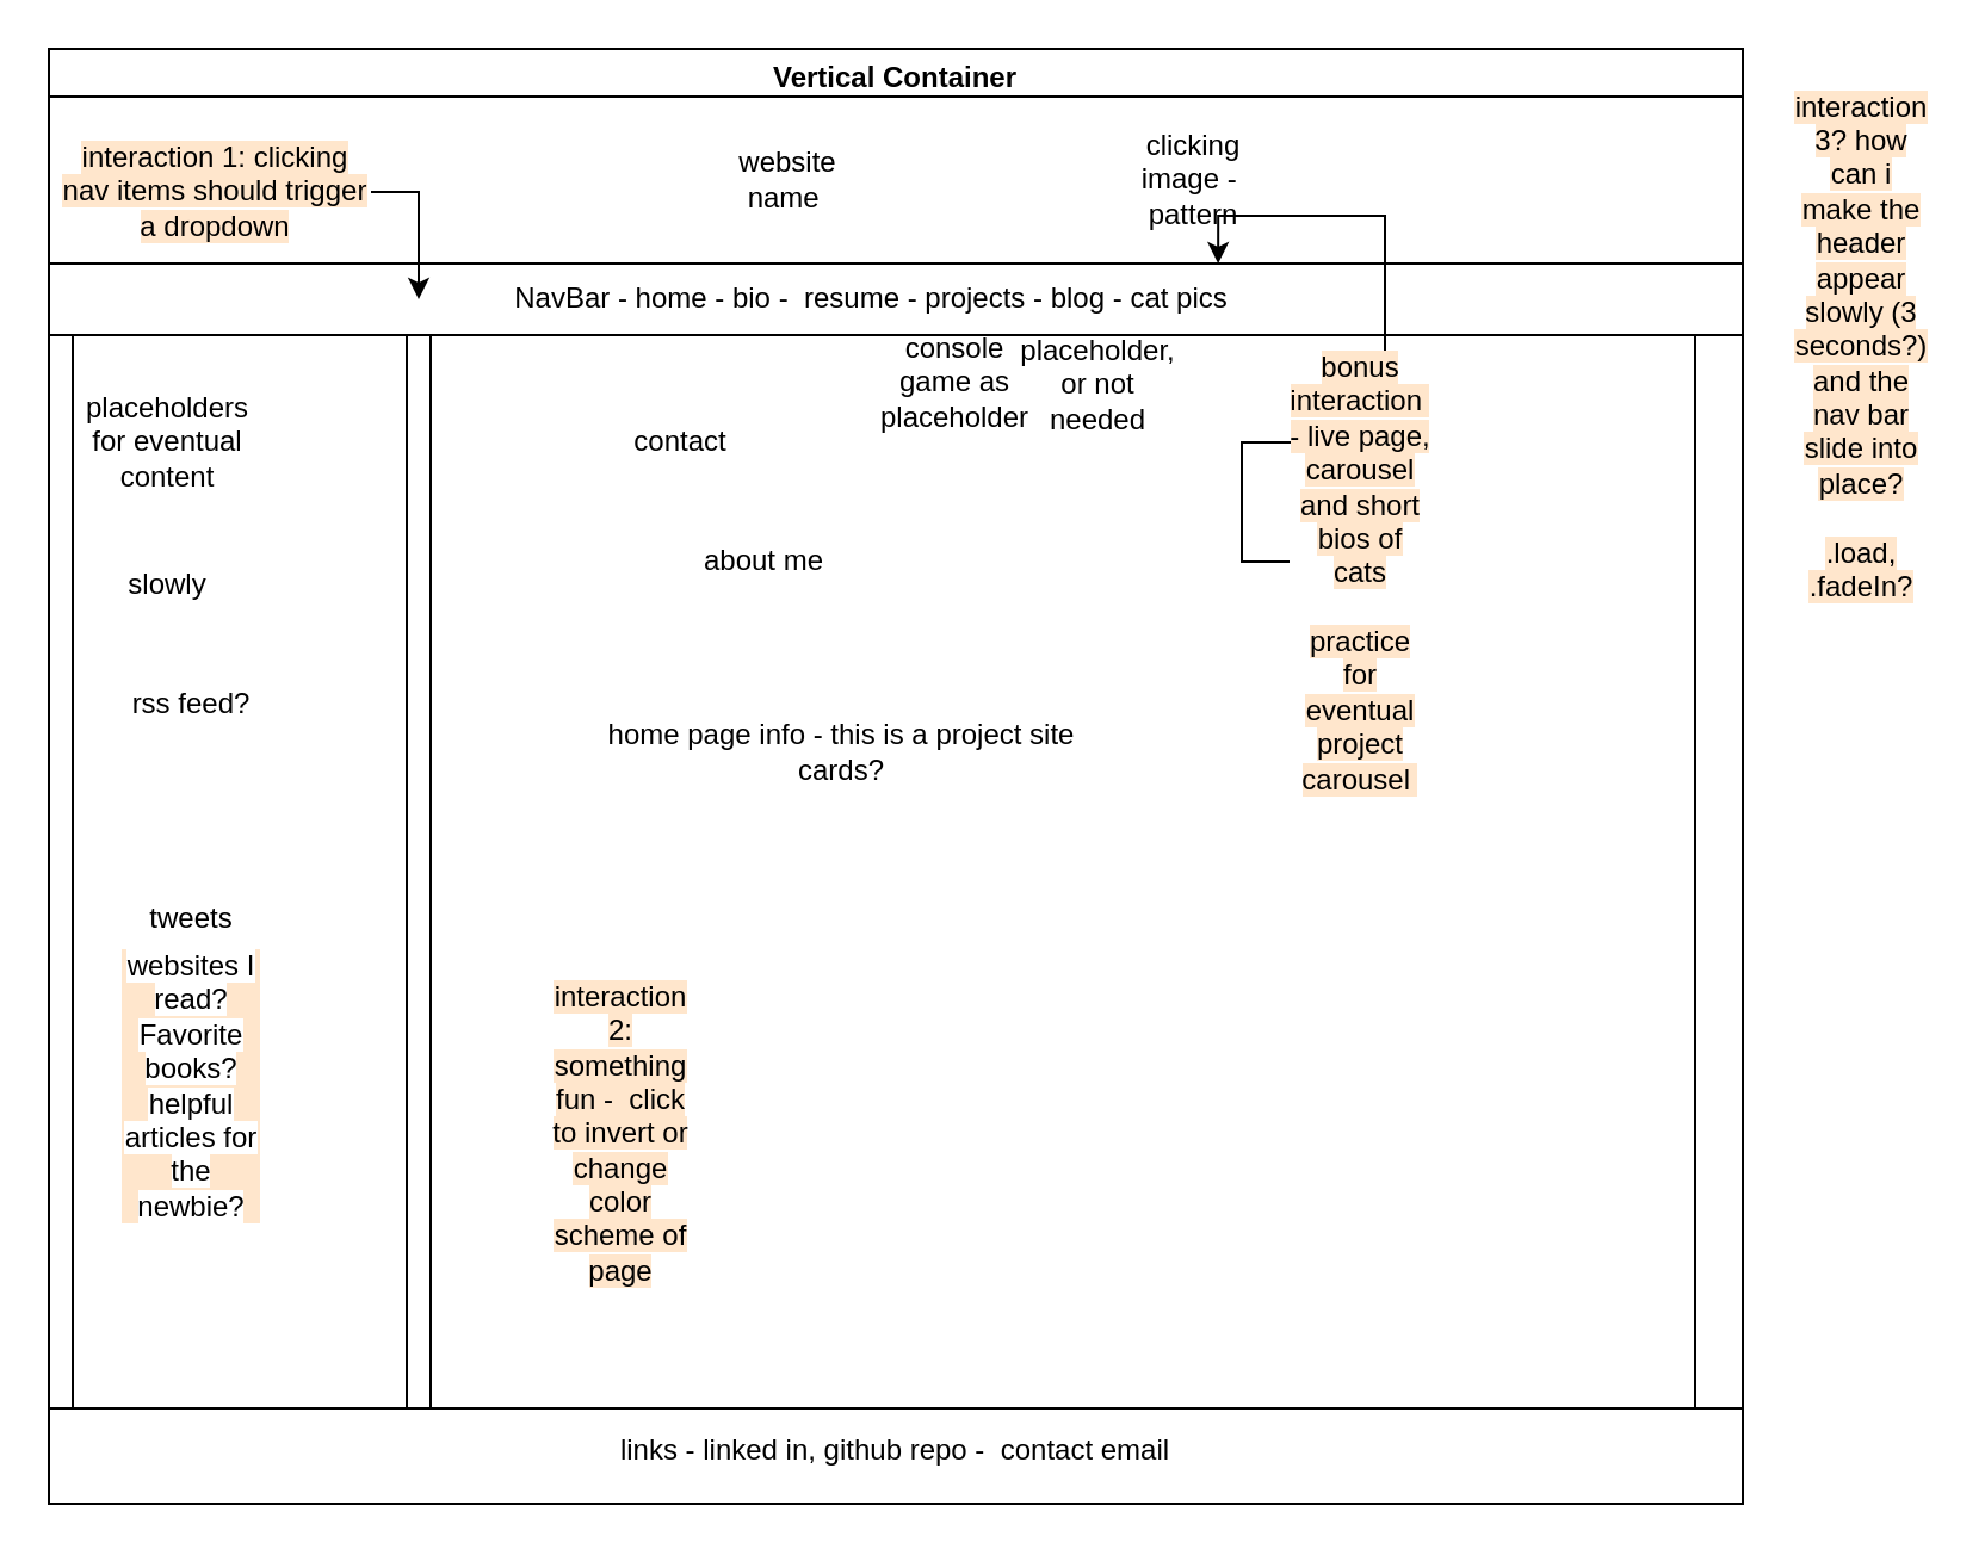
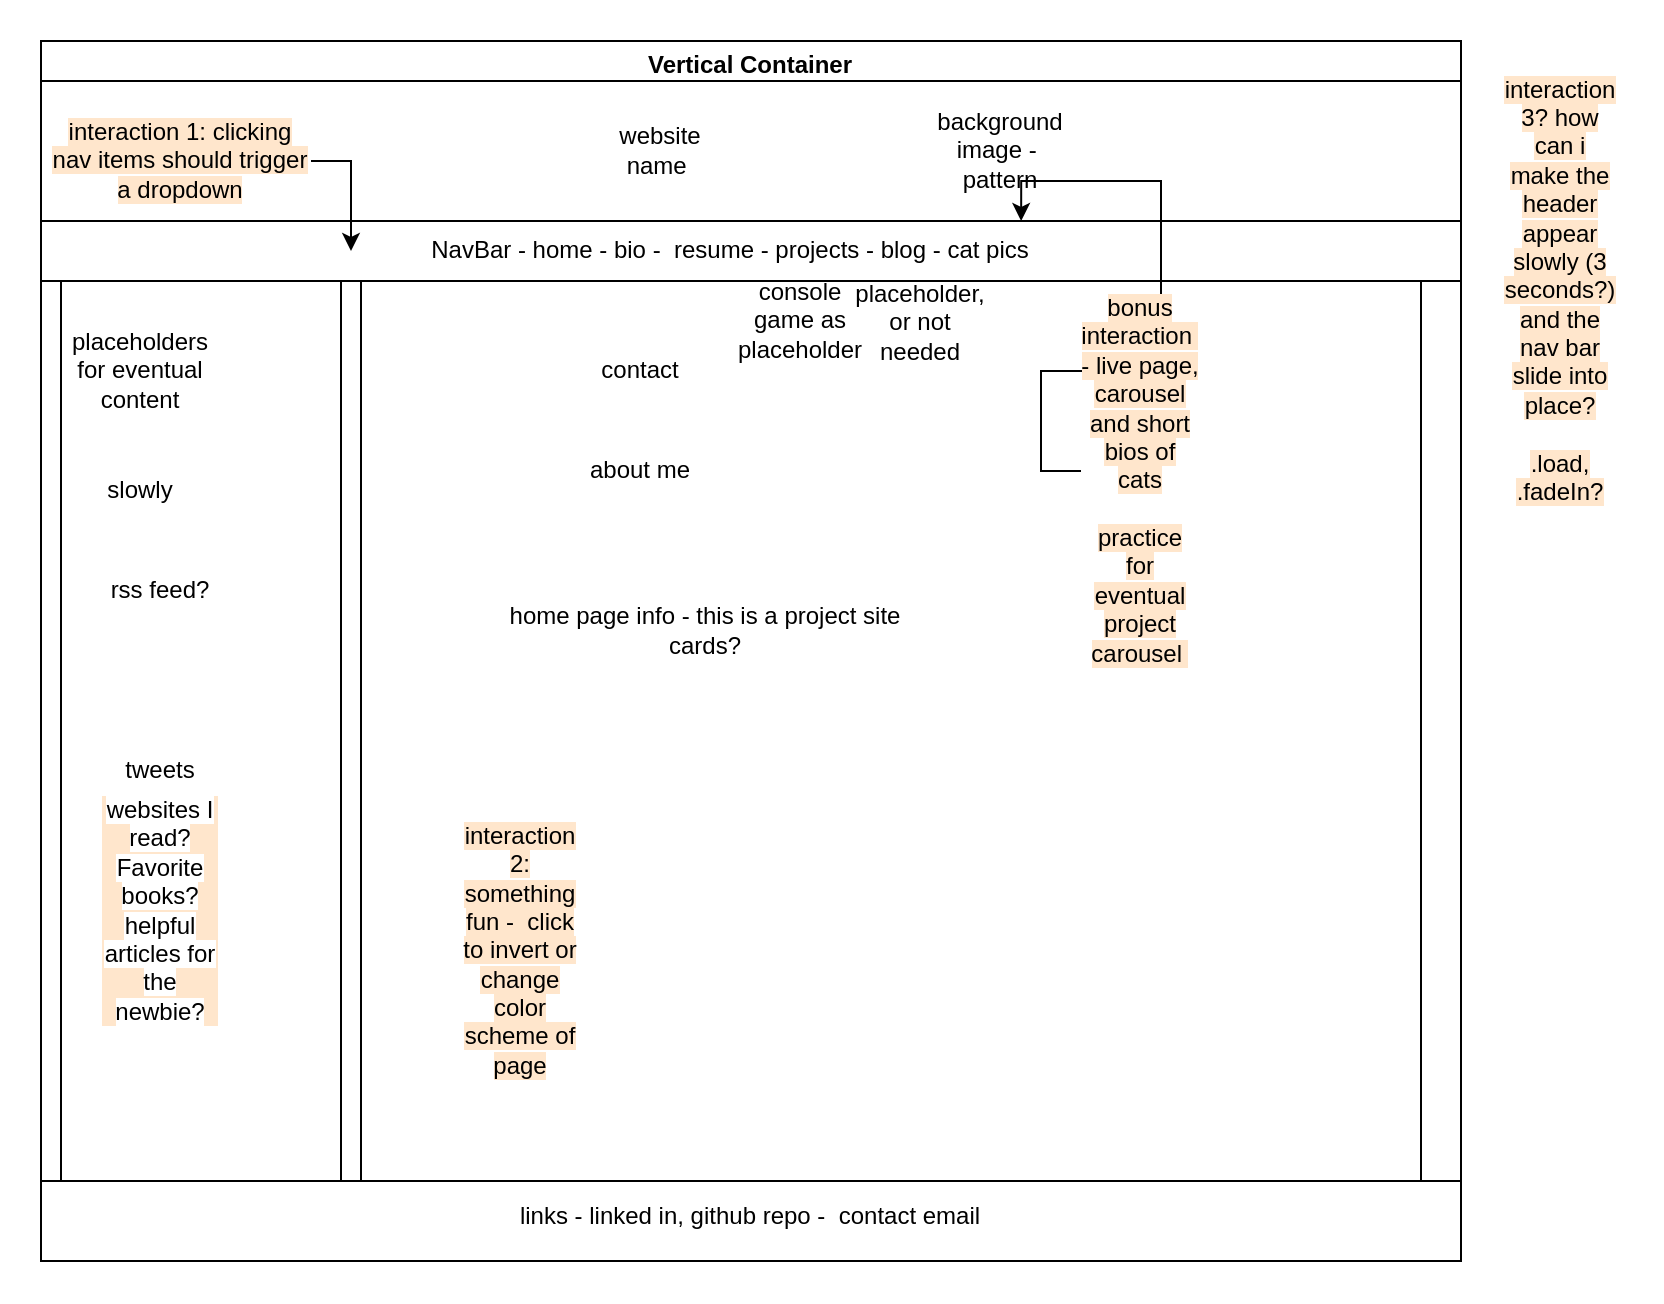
- <mxCell id="10" value="clicking image -&amp;nbsp; pattern" style="text;html=1;strokeColor=none;fillColor=none;align=center;verticalAlign=middle;whiteSpace=wrap;rounded=0;" vertex="1" parent="2"><mxGeometry x="450" y="40" width="60" height="30" as="geometry" /></mxCell>
+ <mxCell id="10" value="background image -&amp;nbsp; pattern" style="text;html=1;strokeColor=none;fillColor=none;align=center;verticalAlign=middle;whiteSpace=wrap;rounded=0;" vertex="1" parent="2"><mxGeometry x="450" y="40" width="60" height="30" as="geometry" /></mxCell>
- <mxCell id="28" value="contact" style="text;html=1;strokeColor=none;fillColor=none;align=center;verticalAlign=middle;whiteSpace=wrap;rounded=0;labelBackgroundColor=none;" vertex="1" parent="2"><mxGeometry x="235" y="150" width="60" height="30" as="geometry" /></mxCell>
+ <mxCell id="28" value="contact" style="text;html=1;strokeColor=none;fillColor=none;align=center;verticalAlign=middle;whiteSpace=wrap;rounded=0;labelBackgroundColor=none;" vertex="1" parent="2"><mxGeometry x="270" y="150" width="60" height="30" as="geometry" /></mxCell>
